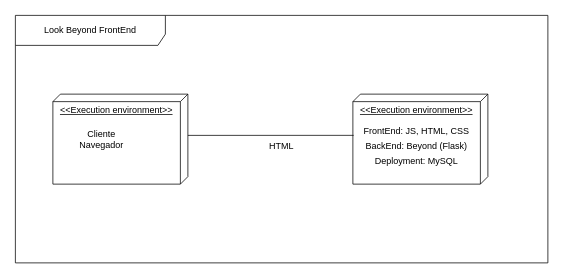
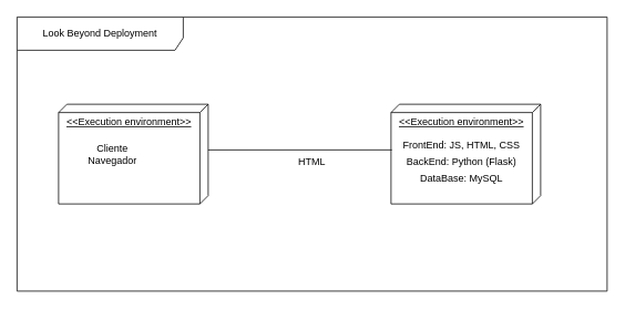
- <mxCell id="2" value="Look Beyond FrontEnd" style="shape=umlFrame;whiteSpace=wrap;html=1;pointerEvents=0;width=200;height=40;" vertex="1" parent="1"><mxGeometry x="20" y="20" width="710" height="330" as="geometry" /></mxCell>
+ <mxCell id="2" value="Look Beyond Deployment" style="shape=umlFrame;whiteSpace=wrap;html=1;pointerEvents=0;width=200;height=40;" vertex="1" parent="1"><mxGeometry x="20" y="20" width="710" height="330" as="geometry" /></mxCell>
- <mxCell id="7" value="BackEnd: Beyond (Flask)" style="text;html=1;strokeColor=none;fillColor=none;align=center;verticalAlign=middle;whiteSpace=wrap;rounded=0;" vertex="1" parent="1"><mxGeometry x="480" y="180" width="150" height="30" as="geometry" /></mxCell>
+ <mxCell id="7" value="BackEnd: Python (Flask)" style="text;html=1;strokeColor=none;fillColor=none;align=center;verticalAlign=middle;whiteSpace=wrap;rounded=0;" vertex="1" parent="1"><mxGeometry x="480" y="180" width="150" height="30" as="geometry" /></mxCell>
- <mxCell id="8" value="Deployment: MySQL" style="text;html=1;strokeColor=none;fillColor=none;align=center;verticalAlign=middle;whiteSpace=wrap;rounded=0;" vertex="1" parent="1"><mxGeometry x="480" y="200" width="150" height="30" as="geometry" /></mxCell>
+ <mxCell id="8" value="DataBase: MySQL" style="text;html=1;strokeColor=none;fillColor=none;align=center;verticalAlign=middle;whiteSpace=wrap;rounded=0;" vertex="1" parent="1"><mxGeometry x="480" y="200" width="150" height="30" as="geometry" /></mxCell>
